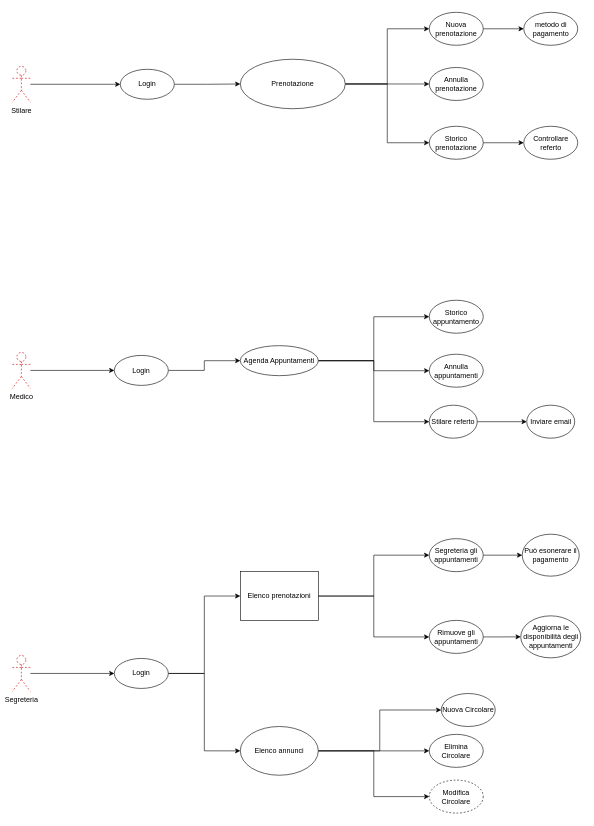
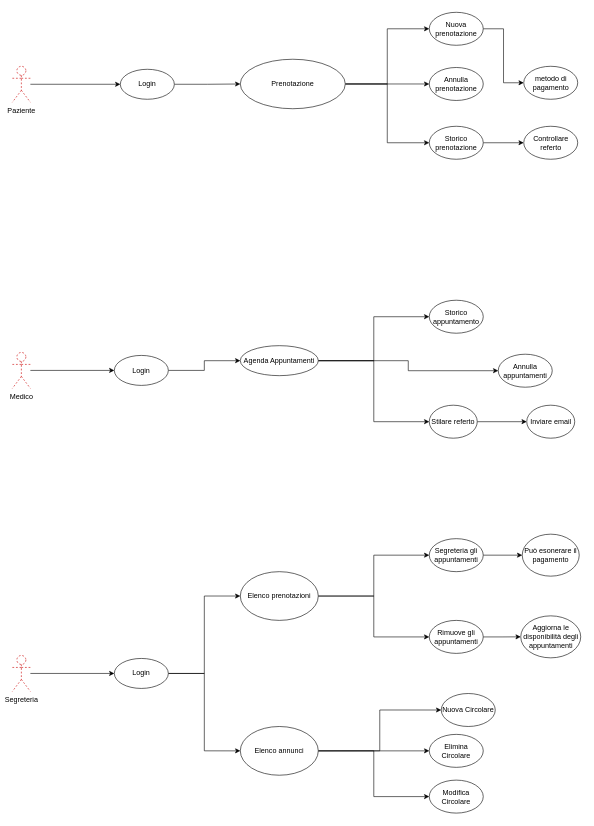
- <mxCell id="45" value="metodo di pagamento" style="ellipse;whiteSpace=wrap;html=1;" vertex="1" parent="1"><mxGeometry x="872.5" y="20" width="90" height="55" as="geometry" /></mxCell>
+ <mxCell id="45" value="metodo di pagamento" style="ellipse;whiteSpace=wrap;html=1;" vertex="1" parent="1"><mxGeometry x="872.5" y="110" width="90" height="55" as="geometry" /></mxCell>
- <mxCell id="3" value="Stilare" style="shape=umlActor;verticalLabelPosition=bottom;labelBackgroundColor=#ffffff;verticalAlign=top;html=1;outlineConnect=0;dashed=1;strokeWidth=1;strokeColor=#CC0000;" parent="1" vertex="1"><mxGeometry x="20" y="110" width="30" height="60" as="geometry" /></mxCell>
+ <mxCell id="3" value="Paziente" style="shape=umlActor;verticalLabelPosition=bottom;labelBackgroundColor=#ffffff;verticalAlign=top;html=1;outlineConnect=0;dashed=1;strokeWidth=1;strokeColor=#CC0000;" parent="1" vertex="1"><mxGeometry x="20" y="110" width="30" height="60" as="geometry" /></mxCell>
- <mxCell id="37" value="Annulla appuntamenti" style="ellipse;whiteSpace=wrap;html=1;" vertex="1" parent="1"><mxGeometry x="715" y="590" width="90" height="55" as="geometry" /></mxCell>
+ <mxCell id="37" value="Annulla appuntamenti" style="ellipse;whiteSpace=wrap;html=1;" vertex="1" parent="1"><mxGeometry x="830" y="590" width="90" height="55" as="geometry" /></mxCell>
- <mxCell id="31" value="Elenco prenotazioni" style="whiteSpace=wrap;html=1;rounded=0;" vertex="1" parent="1"><mxGeometry x="400" y="952.5" width="130" height="81.25" as="geometry" /></mxCell>
+ <mxCell id="31" value="Elenco prenotazioni" style="ellipse;whiteSpace=wrap;html=1;" vertex="1" parent="1"><mxGeometry x="400" y="952.5" width="130" height="81.25" as="geometry" /></mxCell>
- <mxCell id="44" value="Modifica Circolare" style="ellipse;whiteSpace=wrap;html=1;dashed=1;" vertex="1" parent="1"><mxGeometry x="715" y="1300" width="90" height="55" as="geometry" /></mxCell>
+ <mxCell id="44" value="Modifica Circolare" style="ellipse;whiteSpace=wrap;html=1;" vertex="1" parent="1"><mxGeometry x="715" y="1300" width="90" height="55" as="geometry" /></mxCell>
